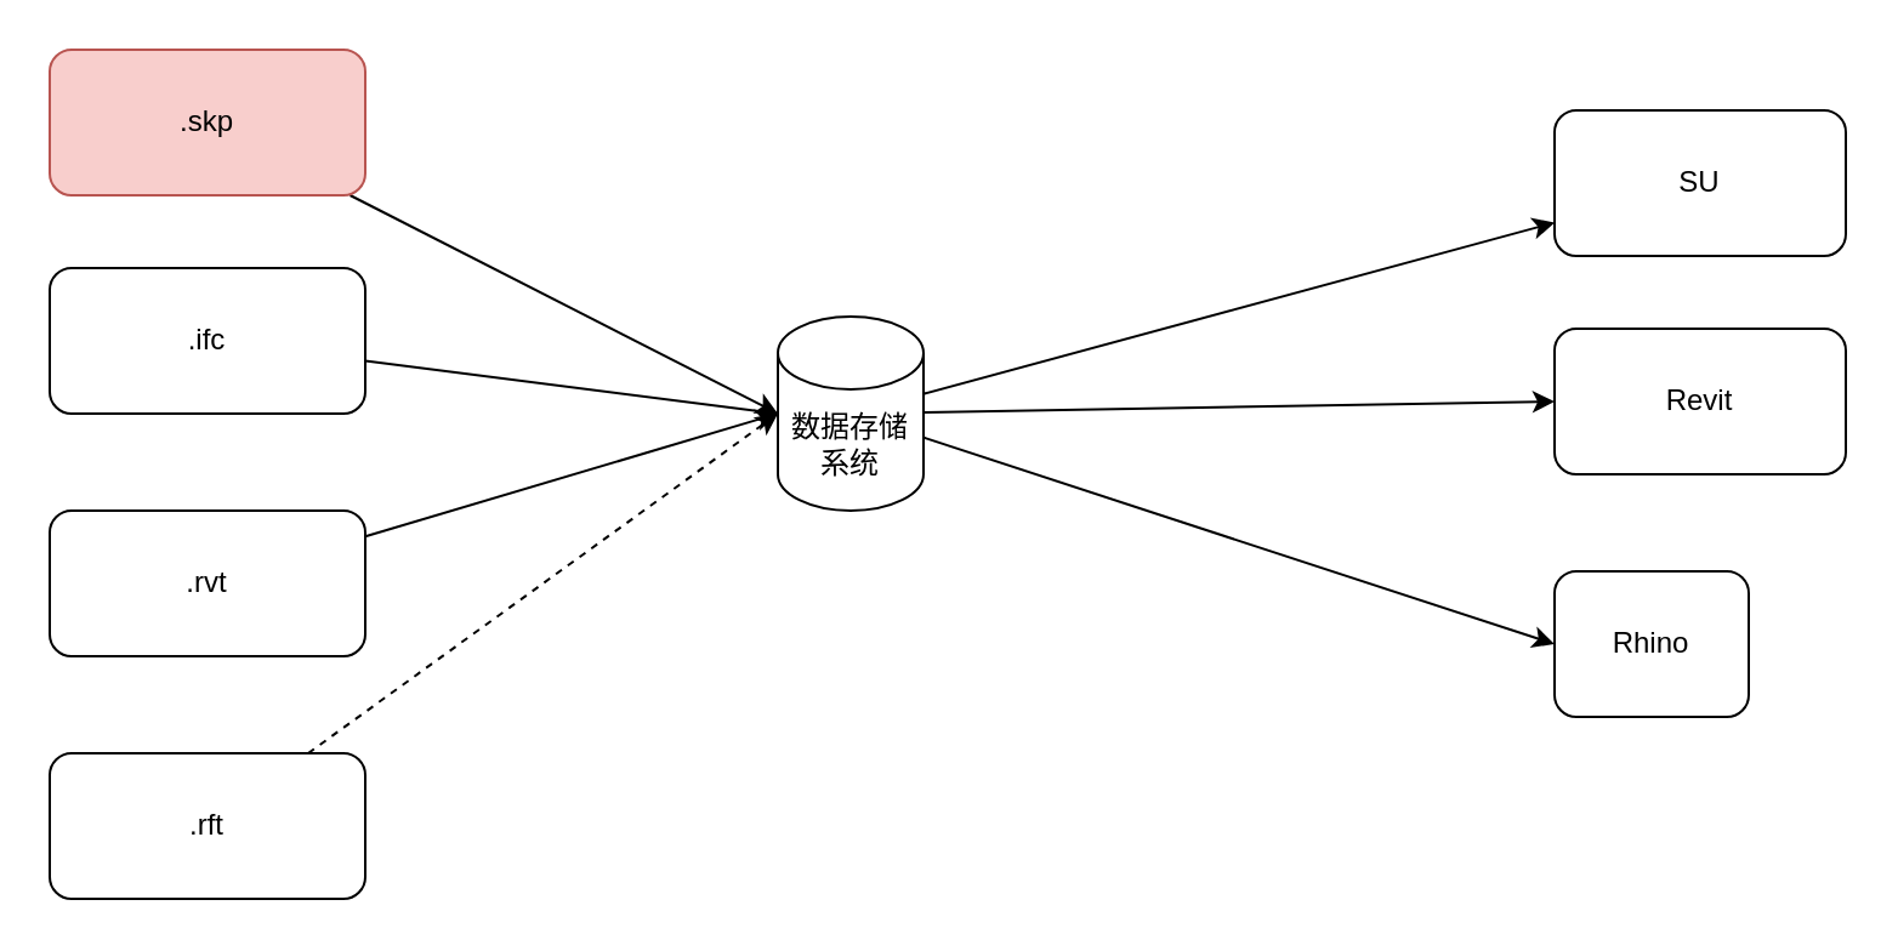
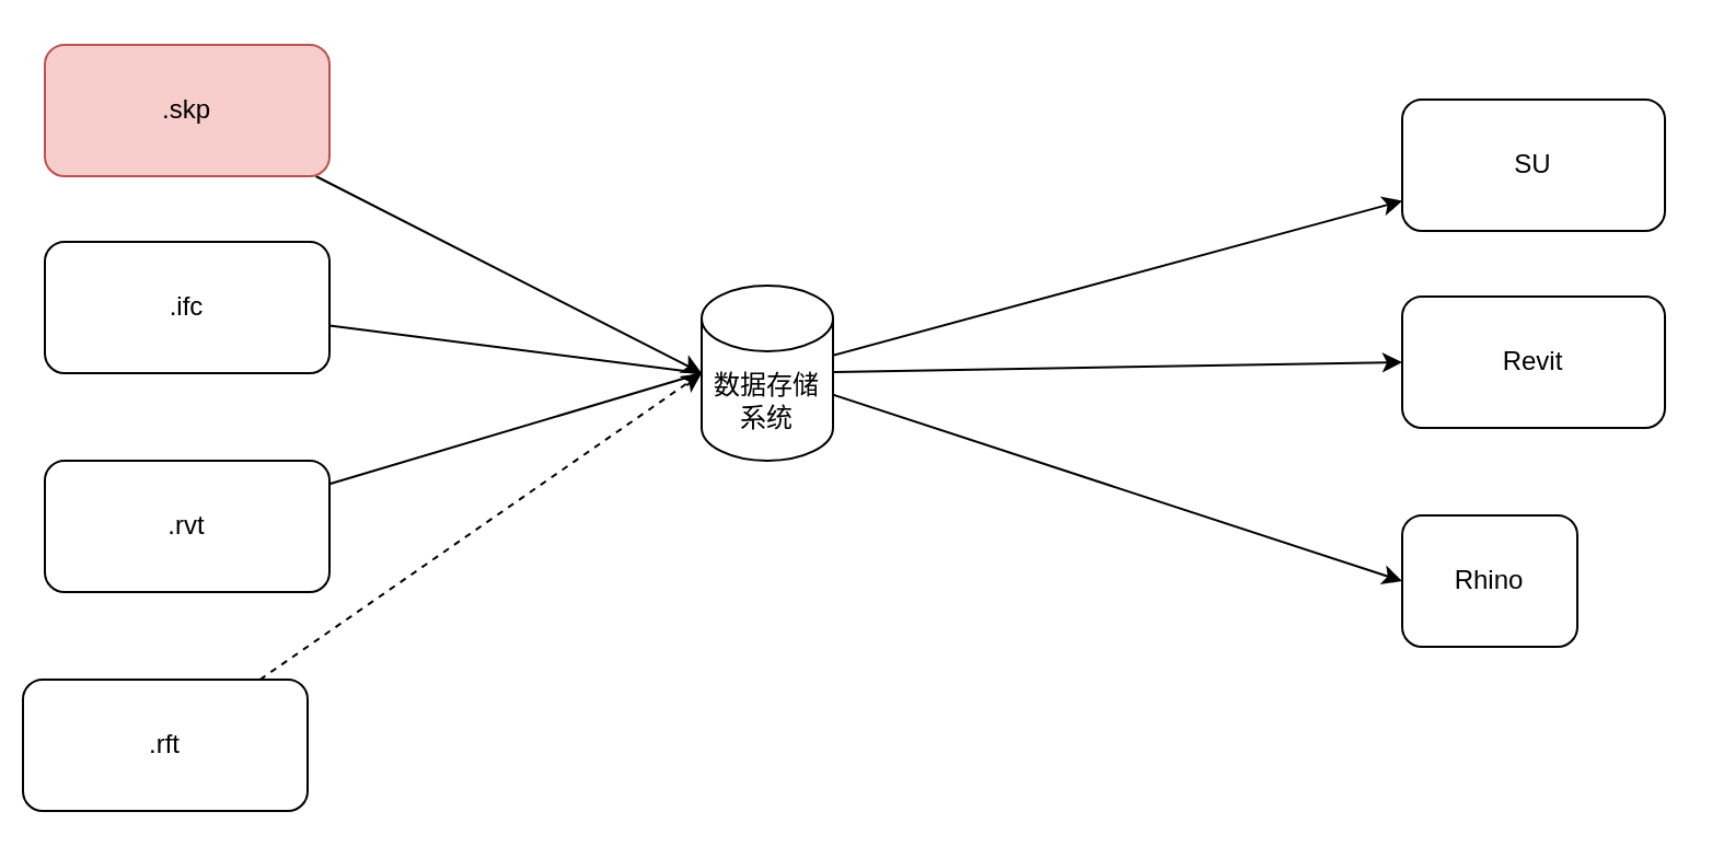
- <mxCell id="10" style="edgeStyle=none;rounded=0;orthogonalLoop=1;jettySize=auto;html=1;entryX=0;entryY=0.5;entryDx=0;entryDy=0;entryPerimeter=0;" edge="1" parent="1" source="11" target="5"><mxGeometry relative="1" as="geometry" /></mxCell>
+ <mxCell id="10" style="edgeStyle=none;rounded=0;orthogonalLoop=1;jettySize=auto;html=1;entryX=0;entryY=0.5;entryDx=0;entryDy=0;entryPerimeter=0;endArrow=open;" edge="1" parent="1" source="11" target="5"><mxGeometry relative="1" as="geometry" /></mxCell>
- <mxCell id="14" value=".rft" style="rounded=1;whiteSpace=wrap;html=1;" vertex="1" parent="1"><mxGeometry x="20" y="310" width="130" height="60" as="geometry" /></mxCell>
+ <mxCell id="14" value=".rft" style="rounded=1;whiteSpace=wrap;html=1;" vertex="1" parent="1"><mxGeometry x="10" y="310" width="130" height="60" as="geometry" /></mxCell>
